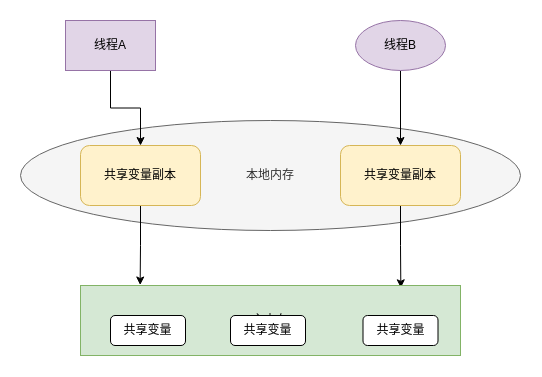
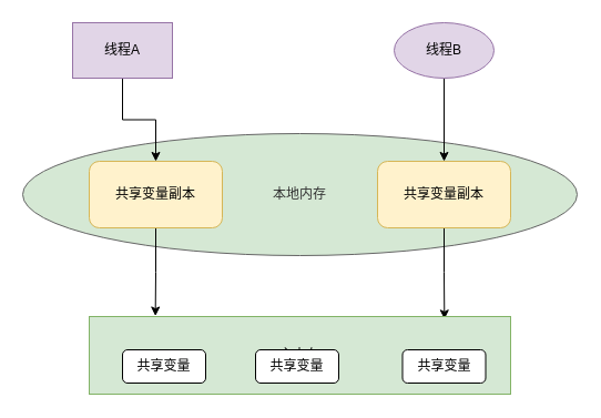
- <mxCell id="2" value="本地内存" style="ellipse;whiteSpace=wrap;html=1;fillColor=#f5f5f5;fontColor=#333333;strokeColor=#666666;" vertex="1" parent="1"><mxGeometry x="20" y="120" width="500" height="110" as="geometry" /></mxCell>
+ <mxCell id="2" value="本地内存" style="ellipse;whiteSpace=wrap;html=1;fillColor=#d5e8d4;fontColor=#333333;strokeColor=#666666;" vertex="1" parent="1"><mxGeometry x="20" y="120" width="500" height="110" as="geometry" /></mxCell>
